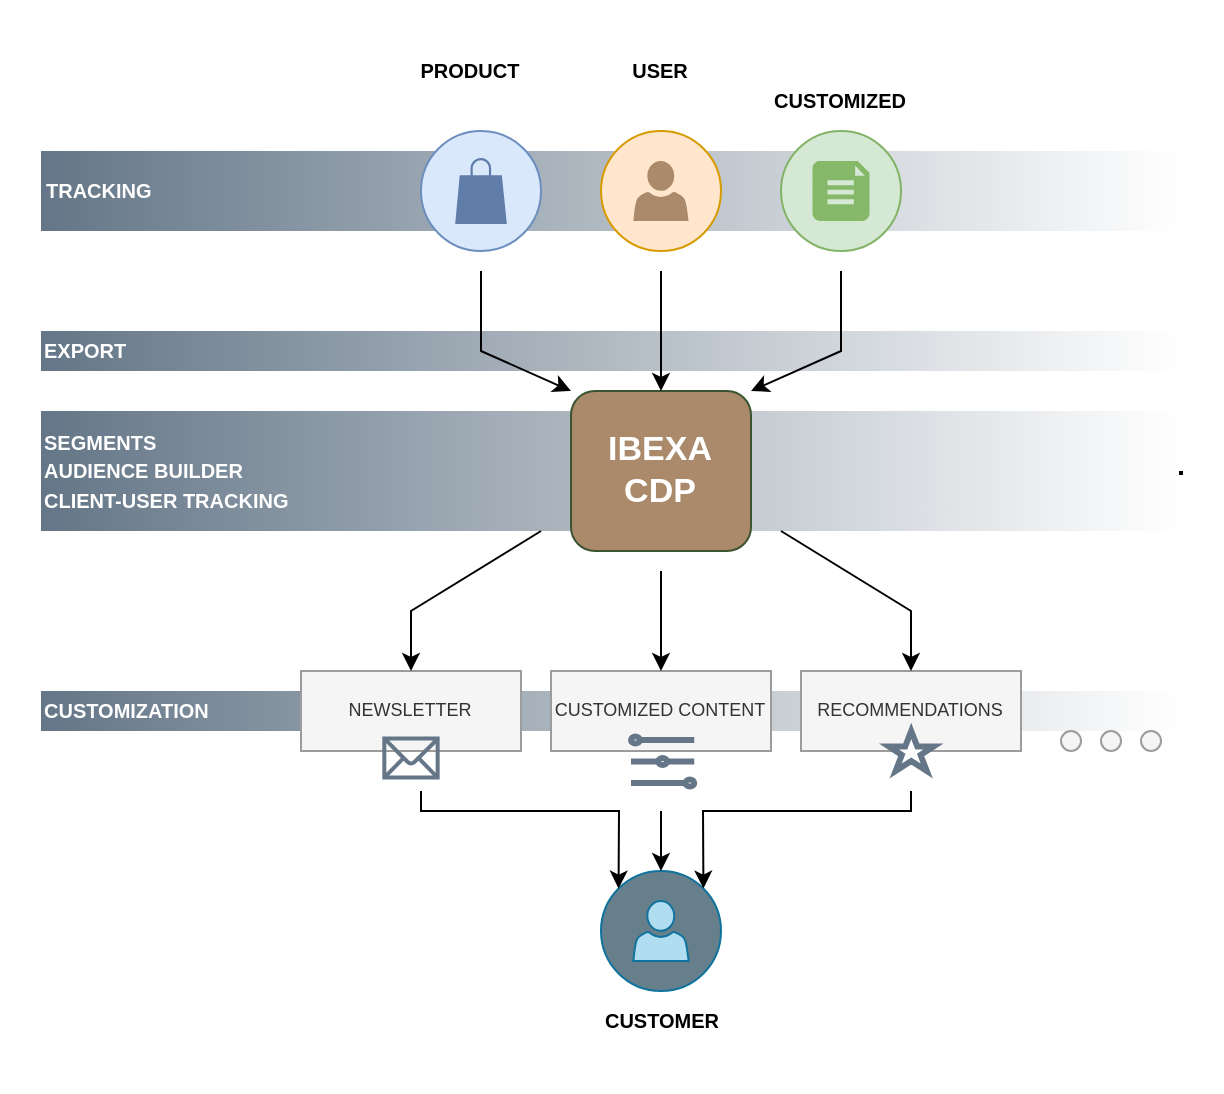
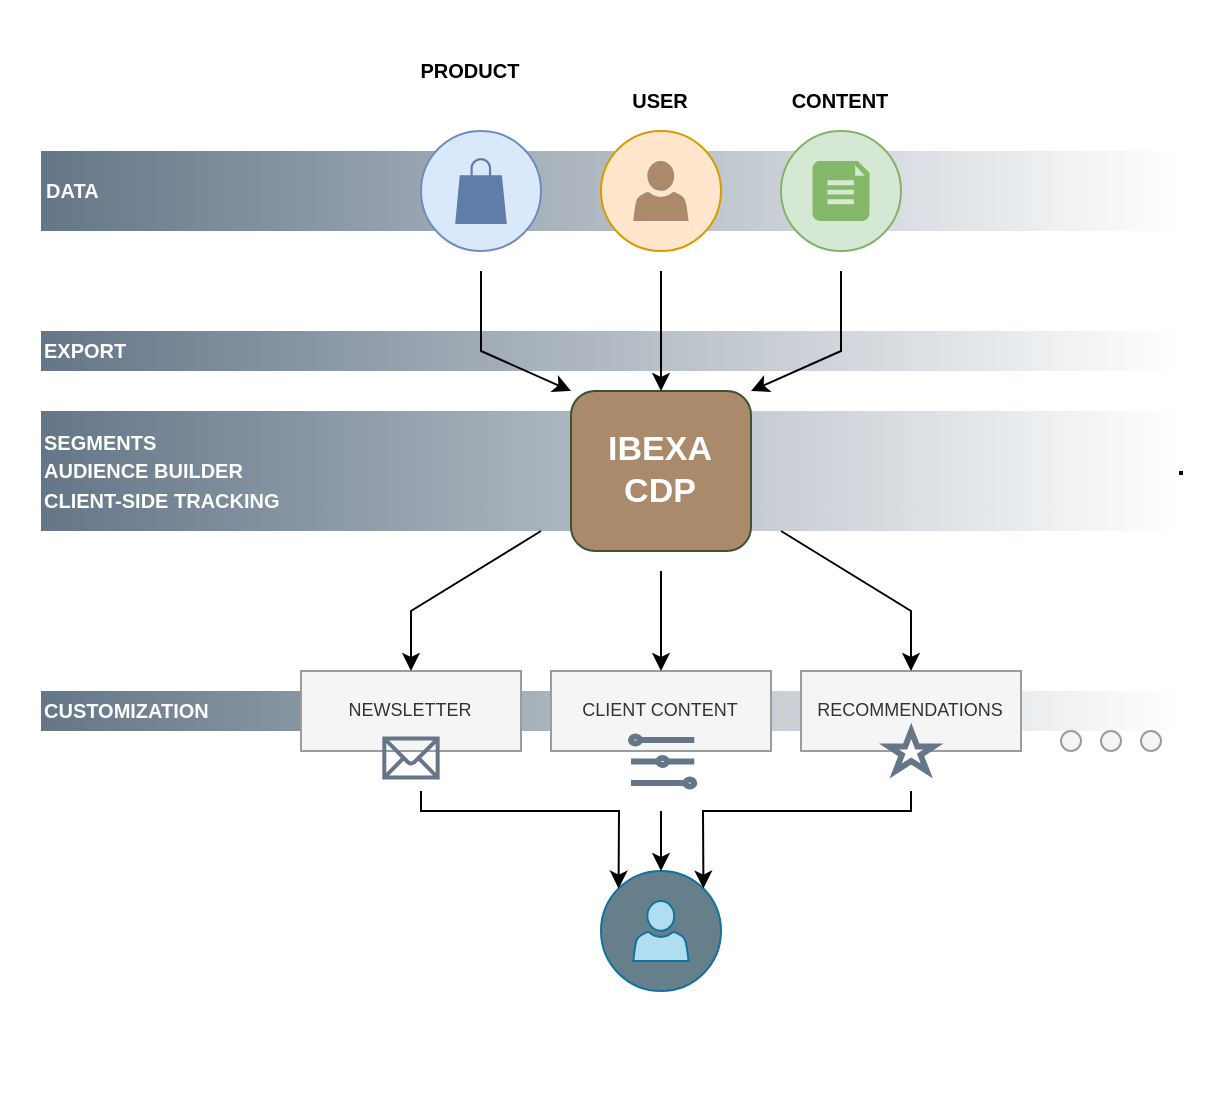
- <mxCell id="15" value="&lt;font style=&quot;font-size: 10px;&quot;&gt;USER&lt;/font&gt;" style="text;strokeColor=none;align=center;fillColor=none;html=1;verticalAlign=middle;whiteSpace=wrap;rounded=0;fontStyle=1" parent="1" vertex="1"><mxGeometry x="300" y="20" width="60" height="30" as="geometry" /></mxCell>
+ <mxCell id="15" value="&lt;font style=&quot;font-size: 10px;&quot;&gt;USER&lt;/font&gt;" style="text;strokeColor=none;align=center;fillColor=none;html=1;verticalAlign=middle;whiteSpace=wrap;rounded=0;fontStyle=1" parent="1" vertex="1"><mxGeometry x="300" y="35" width="60" height="30" as="geometry" /></mxCell>
- <mxCell id="16" value="&lt;font style=&quot;font-size: 10px;&quot;&gt;CUSTOMIZED&lt;/font&gt;" style="text;strokeColor=none;align=center;fillColor=none;html=1;verticalAlign=middle;whiteSpace=wrap;rounded=0;fontStyle=1" parent="1" vertex="1"><mxGeometry x="390" y="35" width="60" height="30" as="geometry" /></mxCell>
+ <mxCell id="16" value="&lt;font style=&quot;font-size: 10px;&quot;&gt;CONTENT&lt;/font&gt;" style="text;strokeColor=none;align=center;fillColor=none;html=1;verticalAlign=middle;whiteSpace=wrap;rounded=0;fontStyle=1" parent="1" vertex="1"><mxGeometry x="390" y="35" width="60" height="30" as="geometry" /></mxCell>
- <mxCell id="3" value="&lt;font style=&quot;font-size: 10px;&quot;&gt;&lt;b&gt;TRACKING&lt;/b&gt;&lt;/font&gt;" style="rounded=0;whiteSpace=wrap;html=1;fillColor=#647687;fontColor=#ffffff;strokeColor=none;align=left;gradientColor=#FFFFFF;gradientDirection=east;spacingRight=8;spacingLeft=1;" parent="1" vertex="1"><mxGeometry x="20" y="75" width="570" height="40" as="geometry" /></mxCell>
+ <mxCell id="3" value="&lt;font style=&quot;font-size: 10px;&quot;&gt;&lt;b&gt;DATA&lt;/b&gt;&lt;/font&gt;" style="rounded=0;whiteSpace=wrap;html=1;fillColor=#647687;fontColor=#ffffff;strokeColor=none;align=left;gradientColor=#FFFFFF;gradientDirection=east;spacingRight=8;spacingLeft=1;" parent="1" vertex="1"><mxGeometry x="20" y="75" width="570" height="40" as="geometry" /></mxCell>
- <mxCell id="2" value="&lt;font style=&quot;font-size: 10px;&quot;&gt;SEGMENTS&lt;/font&gt;&lt;div&gt;&lt;font style=&quot;font-size: 10px;&quot;&gt;AUDIENCE BUILDER&lt;/font&gt;&lt;/div&gt;&lt;div&gt;&lt;font style=&quot;font-size: 10px;&quot;&gt;CLIENT-USER TRACKING&lt;/font&gt;&lt;/div&gt;" style="rounded=0;whiteSpace=wrap;html=1;fillColor=#647687;fontColor=#ffffff;strokeColor=none;align=left;gradientColor=#FFFFFF;gradientDirection=east;fontStyle=1" parent="1" vertex="1"><mxGeometry x="20" y="205" width="570" height="60" as="geometry" /></mxCell>
+ <mxCell id="2" value="&lt;font style=&quot;font-size: 10px;&quot;&gt;SEGMENTS&lt;/font&gt;&lt;div&gt;&lt;font style=&quot;font-size: 10px;&quot;&gt;AUDIENCE BUILDER&lt;/font&gt;&lt;/div&gt;&lt;div&gt;&lt;font style=&quot;font-size: 10px;&quot;&gt;CLIENT-SIDE TRACKING&lt;/font&gt;&lt;/div&gt;" style="rounded=0;whiteSpace=wrap;html=1;fillColor=#647687;fontColor=#ffffff;strokeColor=none;align=left;gradientColor=#FFFFFF;gradientDirection=east;fontStyle=1" parent="1" vertex="1"><mxGeometry x="20" y="205" width="570" height="60" as="geometry" /></mxCell>
- <mxCell id="21" value="&lt;span style=&quot;font-size: 9px;&quot;&gt;CUSTOMIZED CONTENT&lt;/span&gt;" style="rounded=0;whiteSpace=wrap;html=1;fontSize=9;fillColor=#f5f5f5;fontColor=#333333;strokeColor=#9C9C9C;shadow=0;gradientColor=none;" parent="1" vertex="1"><mxGeometry x="275" y="335" width="110" height="40" as="geometry" /></mxCell>
+ <mxCell id="21" value="&lt;span style=&quot;font-size: 9px;&quot;&gt;CLIENT CONTENT&lt;/span&gt;" style="rounded=0;whiteSpace=wrap;html=1;fontSize=9;fillColor=#f5f5f5;fontColor=#333333;strokeColor=#9C9C9C;shadow=0;gradientColor=none;" parent="1" vertex="1"><mxGeometry x="275" y="335" width="110" height="40" as="geometry" /></mxCell>
- <mxCell id="41" value="&lt;font style=&quot;font-size: 10px;&quot;&gt;CUSTOMER&lt;/font&gt;" style="text;strokeColor=none;align=center;fillColor=none;html=1;verticalAlign=middle;whiteSpace=wrap;rounded=0;fontStyle=1" parent="1" vertex="1"><mxGeometry x="300.82" y="495" width="60" height="30" as="geometry" /></mxCell>
